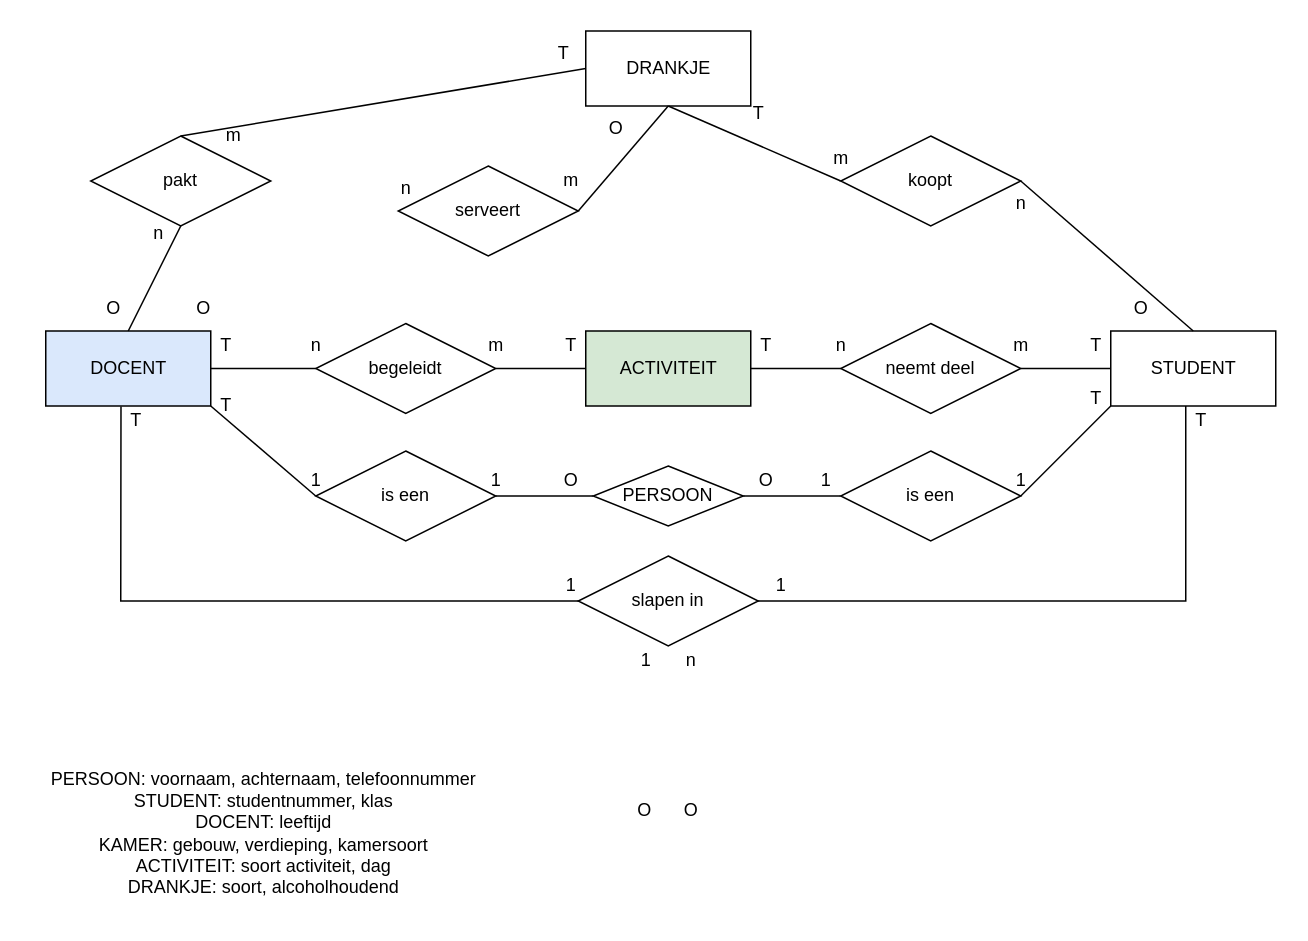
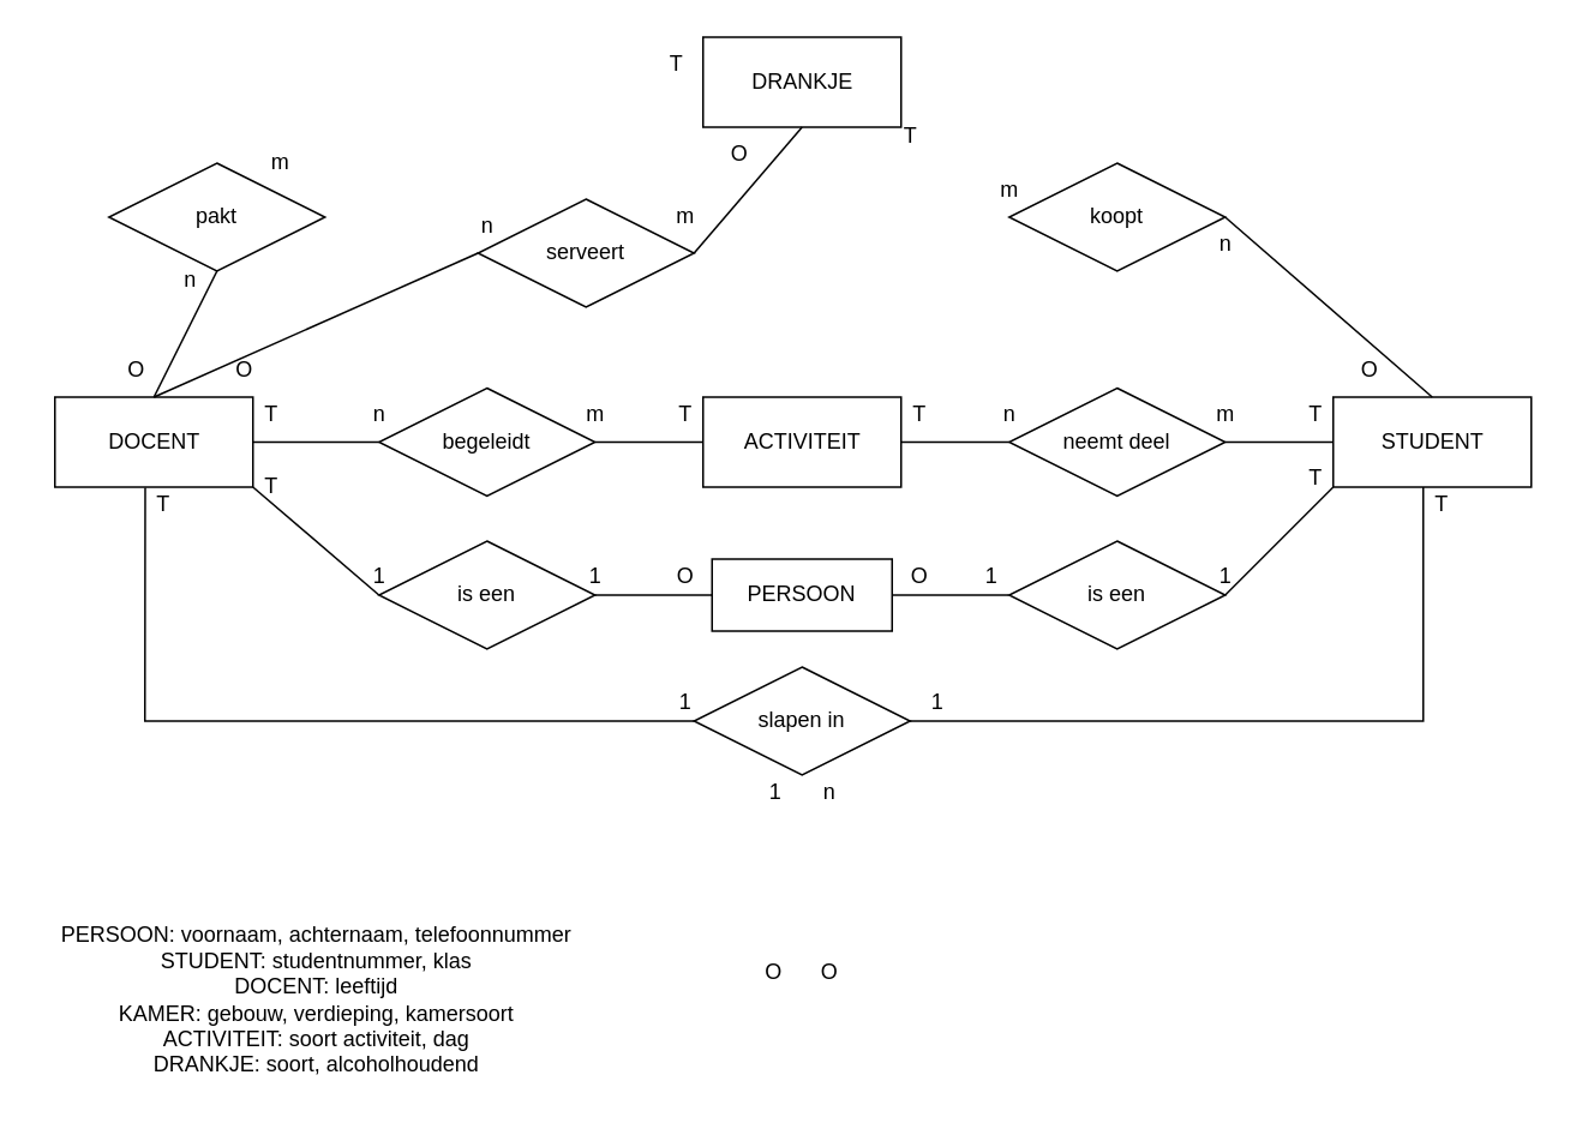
- <mxCell id="54" value="" style="endArrow=none;html=1;rounded=0;entryX=0.5;entryY=0;entryDx=0;entryDy=0;exitX=0;exitY=0.5;exitDx=0;exitDy=0;" parent="1" source="5" target="53" edge="1"><mxGeometry relative="1" as="geometry"><mxPoint x="385" y="50" as="sourcePoint" /><mxPoint x="210" y="70" as="targetPoint" /></mxGeometry></mxCell>
- <mxCell id="13" value="" style="endArrow=none;html=1;rounded=0;entryX=0;entryY=0.5;entryDx=0;entryDy=0;exitX=0.5;exitY=1;exitDx=0;exitDy=0;" parent="1" source="5" target="8" edge="1"><mxGeometry relative="1" as="geometry"><mxPoint x="140" y="110" as="sourcePoint" /><mxPoint x="300" y="110" as="targetPoint" /></mxGeometry></mxCell>
+ <mxCell id="52" value="" style="endArrow=none;html=1;rounded=0;entryX=0.5;entryY=0;entryDx=0;entryDy=0;exitX=0;exitY=0.5;exitDx=0;exitDy=0;" parent="1" source="50" target="2" edge="1"><mxGeometry relative="1" as="geometry"><mxPoint x="230" y="150" as="sourcePoint" /><mxPoint x="55" y="170" as="targetPoint" /></mxGeometry></mxCell>
- <mxCell id="2" value="DOCENT" style="html=1;fillColor=#dae8fc;" parent="1" vertex="1"><mxGeometry x="30" y="220" width="110" height="50" as="geometry" /></mxCell>
+ <mxCell id="2" value="DOCENT" style="html=1;" parent="1" vertex="1"><mxGeometry x="30" y="220" width="110" height="50" as="geometry" /></mxCell>
- <mxCell id="4" value="ACTIVITEIT" style="html=1;fillColor=#d5e8d4;" parent="1" vertex="1"><mxGeometry x="390" y="220" width="110" height="50" as="geometry" /></mxCell>
+ <mxCell id="4" value="ACTIVITEIT" style="html=1;" parent="1" vertex="1"><mxGeometry x="390" y="220" width="110" height="50" as="geometry" /></mxCell>
- <mxCell id="20" value="PERSOON" style="rhombus;whiteSpace=wrap;html=1;align=center;" parent="1" vertex="1"><mxGeometry x="395" y="310" width="100" height="40" as="geometry" /></mxCell>
+ <mxCell id="20" value="PERSOON" style="whiteSpace=wrap;html=1;align=center;" parent="1" vertex="1"><mxGeometry x="395" y="310" width="100" height="40" as="geometry" /></mxCell>
